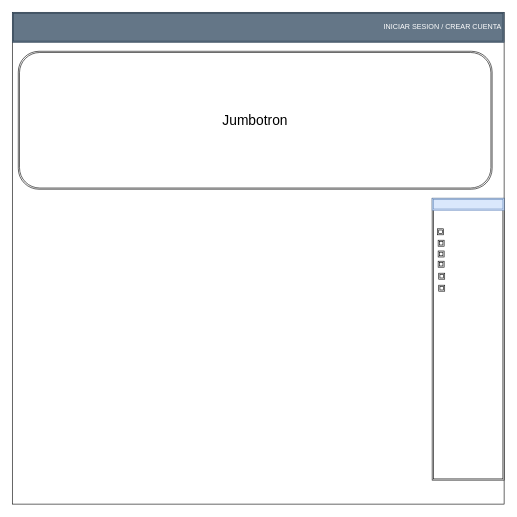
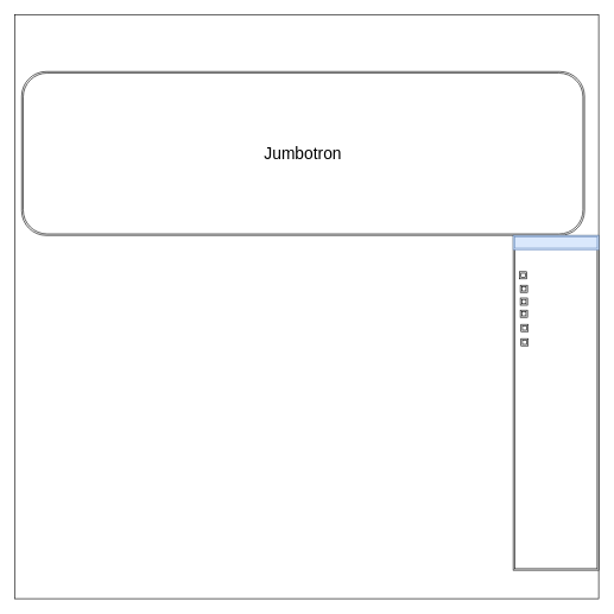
- <mxCell id="3" value="INICIAR SESION / CREAR CUENTA" style="shape=ext;double=1;rounded=0;whiteSpace=wrap;html=1;align=right;fillColor=#647687;strokeColor=#314354;fontColor=#ffffff;" parent="1" vertex="1"><mxGeometry y="20" width="820" height="50" as="geometry" x="20" /></mxCell>
- <mxCell id="4" value="&lt;span style=&quot;font-size: 23px&quot;&gt;Jumbotron&lt;/span&gt;" style="shape=ext;double=1;rounded=1;whiteSpace=wrap;html=1;" parent="1" vertex="1"><mxGeometry x="30" y="85" width="790" height="230" as="geometry" /></mxCell>
+ <mxCell id="4" value="&lt;span style=&quot;font-size: 23px&quot;&gt;Jumbotron&lt;/span&gt;" style="shape=ext;double=1;rounded=1;whiteSpace=wrap;html=1;" parent="1" vertex="1"><mxGeometry x="30" y="100" width="790" height="230" as="geometry" /></mxCell>
